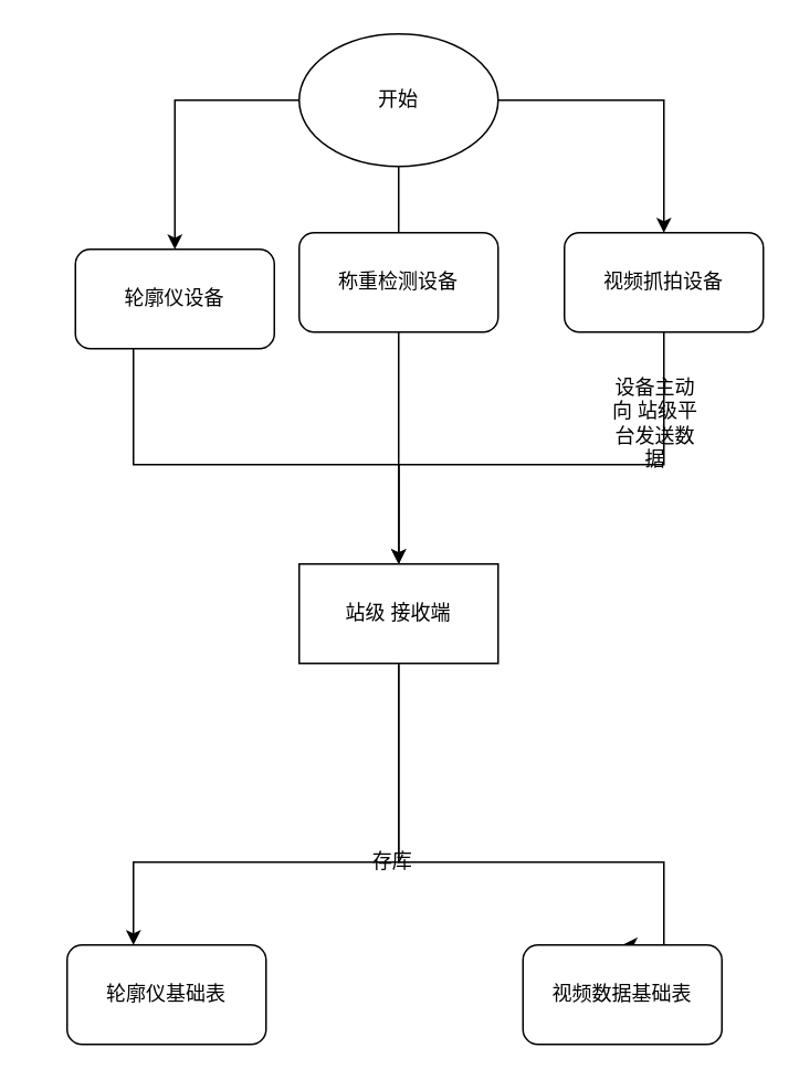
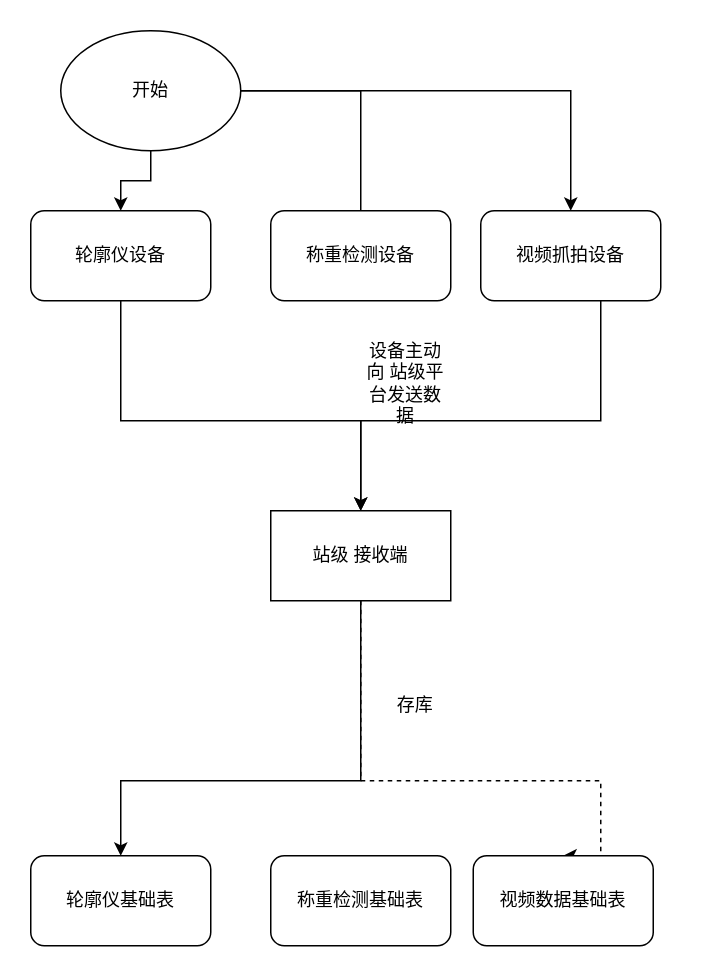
- <mxCell id="5" value="开始" style="ellipse;whiteSpace=wrap;html=1;" vertex="1" parent="1"><mxGeometry x="180" y="20" width="120" height="80" as="geometry" /></mxCell>
+ <mxCell id="5" value="开始" style="ellipse;whiteSpace=wrap;html=1;" vertex="1" parent="1"><mxGeometry x="40" y="20" width="120" height="80" as="geometry" /></mxCell>
- <mxCell id="10" value="视频抓拍设备" style="rounded=1;whiteSpace=wrap;html=1;" vertex="1" parent="1"><mxGeometry x="340" y="140" width="120" height="60" as="geometry" /></mxCell>
+ <mxCell id="10" value="视频抓拍设备" style="rounded=1;whiteSpace=wrap;html=1;" vertex="1" parent="1"><mxGeometry x="320" y="140" width="120" height="60" as="geometry" /></mxCell>
- <mxCell id="7" value="轮廓仪设备" style="rounded=1;whiteSpace=wrap;html=1;" vertex="1" parent="1"><mxGeometry x="45" y="150" width="120" height="60" as="geometry" /></mxCell>
+ <mxCell id="7" value="轮廓仪设备" style="rounded=1;whiteSpace=wrap;html=1;" vertex="1" parent="1"><mxGeometry x="20" y="140" width="120" height="60" as="geometry" /></mxCell>
- <mxCell id="15" value="" style="edgeStyle=orthogonalEdgeStyle;rounded=0;orthogonalLoop=1;jettySize=auto;html=1;endArrow=none;" edge="1" parent="1" source="8" target="14"><mxGeometry relative="1" as="geometry"><mxPoint x="240" y="370" as="targetPoint" /><mxPoint x="240" y="200" as="sourcePoint" /></mxGeometry></mxCell>
- <mxCell id="11" value="设备主动向 站级平台发送数据" style="text;html=1;strokeColor=none;fillColor=none;align=center;verticalAlign=middle;whiteSpace=wrap;rounded=0;" vertex="1" parent="1"><mxGeometry x="365" y="240" width="60" height="30" as="geometry" /></mxCell>
+ <mxCell id="11" value="设备主动向 站级平台发送数据" style="text;html=1;strokeColor=none;fillColor=none;align=center;verticalAlign=middle;whiteSpace=wrap;rounded=0;" vertex="1" parent="1"><mxGeometry x="240" y="240" width="60" height="30" as="geometry" /></mxCell>
- <mxCell id="19" value="存库" style="text;html=1;align=center;verticalAlign=middle;resizable=0;points=[];autosize=1;strokeColor=none;fillColor=none;" vertex="1" parent="1"><mxGeometry x="211" y="505" width="50" height="30" as="geometry" /></mxCell>
+ <mxCell id="19" value="存库" style="text;html=1;align=center;verticalAlign=middle;resizable=0;points=[];autosize=1;strokeColor=none;fillColor=none;" vertex="1" parent="1"><mxGeometry x="251" y="455" width="50" height="30" as="geometry" /></mxCell>
- <mxCell id="13" style="edgeStyle=orthogonalEdgeStyle;rounded=0;orthogonalLoop=1;jettySize=auto;html=1;entryX=0.5;entryY=0;entryDx=0;entryDy=0;" edge="1" parent="1" source="14" target="18"><mxGeometry relative="1" as="geometry"><Array as="points"><mxPoint x="240" y="520" /><mxPoint x="400" y="520" /></Array></mxGeometry></mxCell>
+ <mxCell id="13" style="edgeStyle=orthogonalEdgeStyle;rounded=0;orthogonalLoop=1;jettySize=auto;html=1;entryX=0.5;entryY=0;entryDx=0;entryDy=0;dashed=1;" edge="1" parent="1" source="14" target="18"><mxGeometry relative="1" as="geometry"><Array as="points"><mxPoint x="240" y="520" /><mxPoint x="400" y="520" /></Array></mxGeometry></mxCell>
- <mxCell id="16" value="轮廓仪基础表" style="rounded=1;whiteSpace=wrap;html=1;" vertex="1" parent="1"><mxGeometry x="40" y="570" width="120" height="60" as="geometry" /></mxCell>
+ <mxCell id="16" value="轮廓仪基础表" style="rounded=1;whiteSpace=wrap;html=1;" vertex="1" parent="1"><mxGeometry x="20" y="570" width="120" height="60" as="geometry" /></mxCell>
+ <mxCell id="17" value="称重检测基础表" style="rounded=1;whiteSpace=wrap;html=1;" vertex="1" parent="1"><mxGeometry x="180" y="570" width="120" height="60" as="geometry" /></mxCell>
